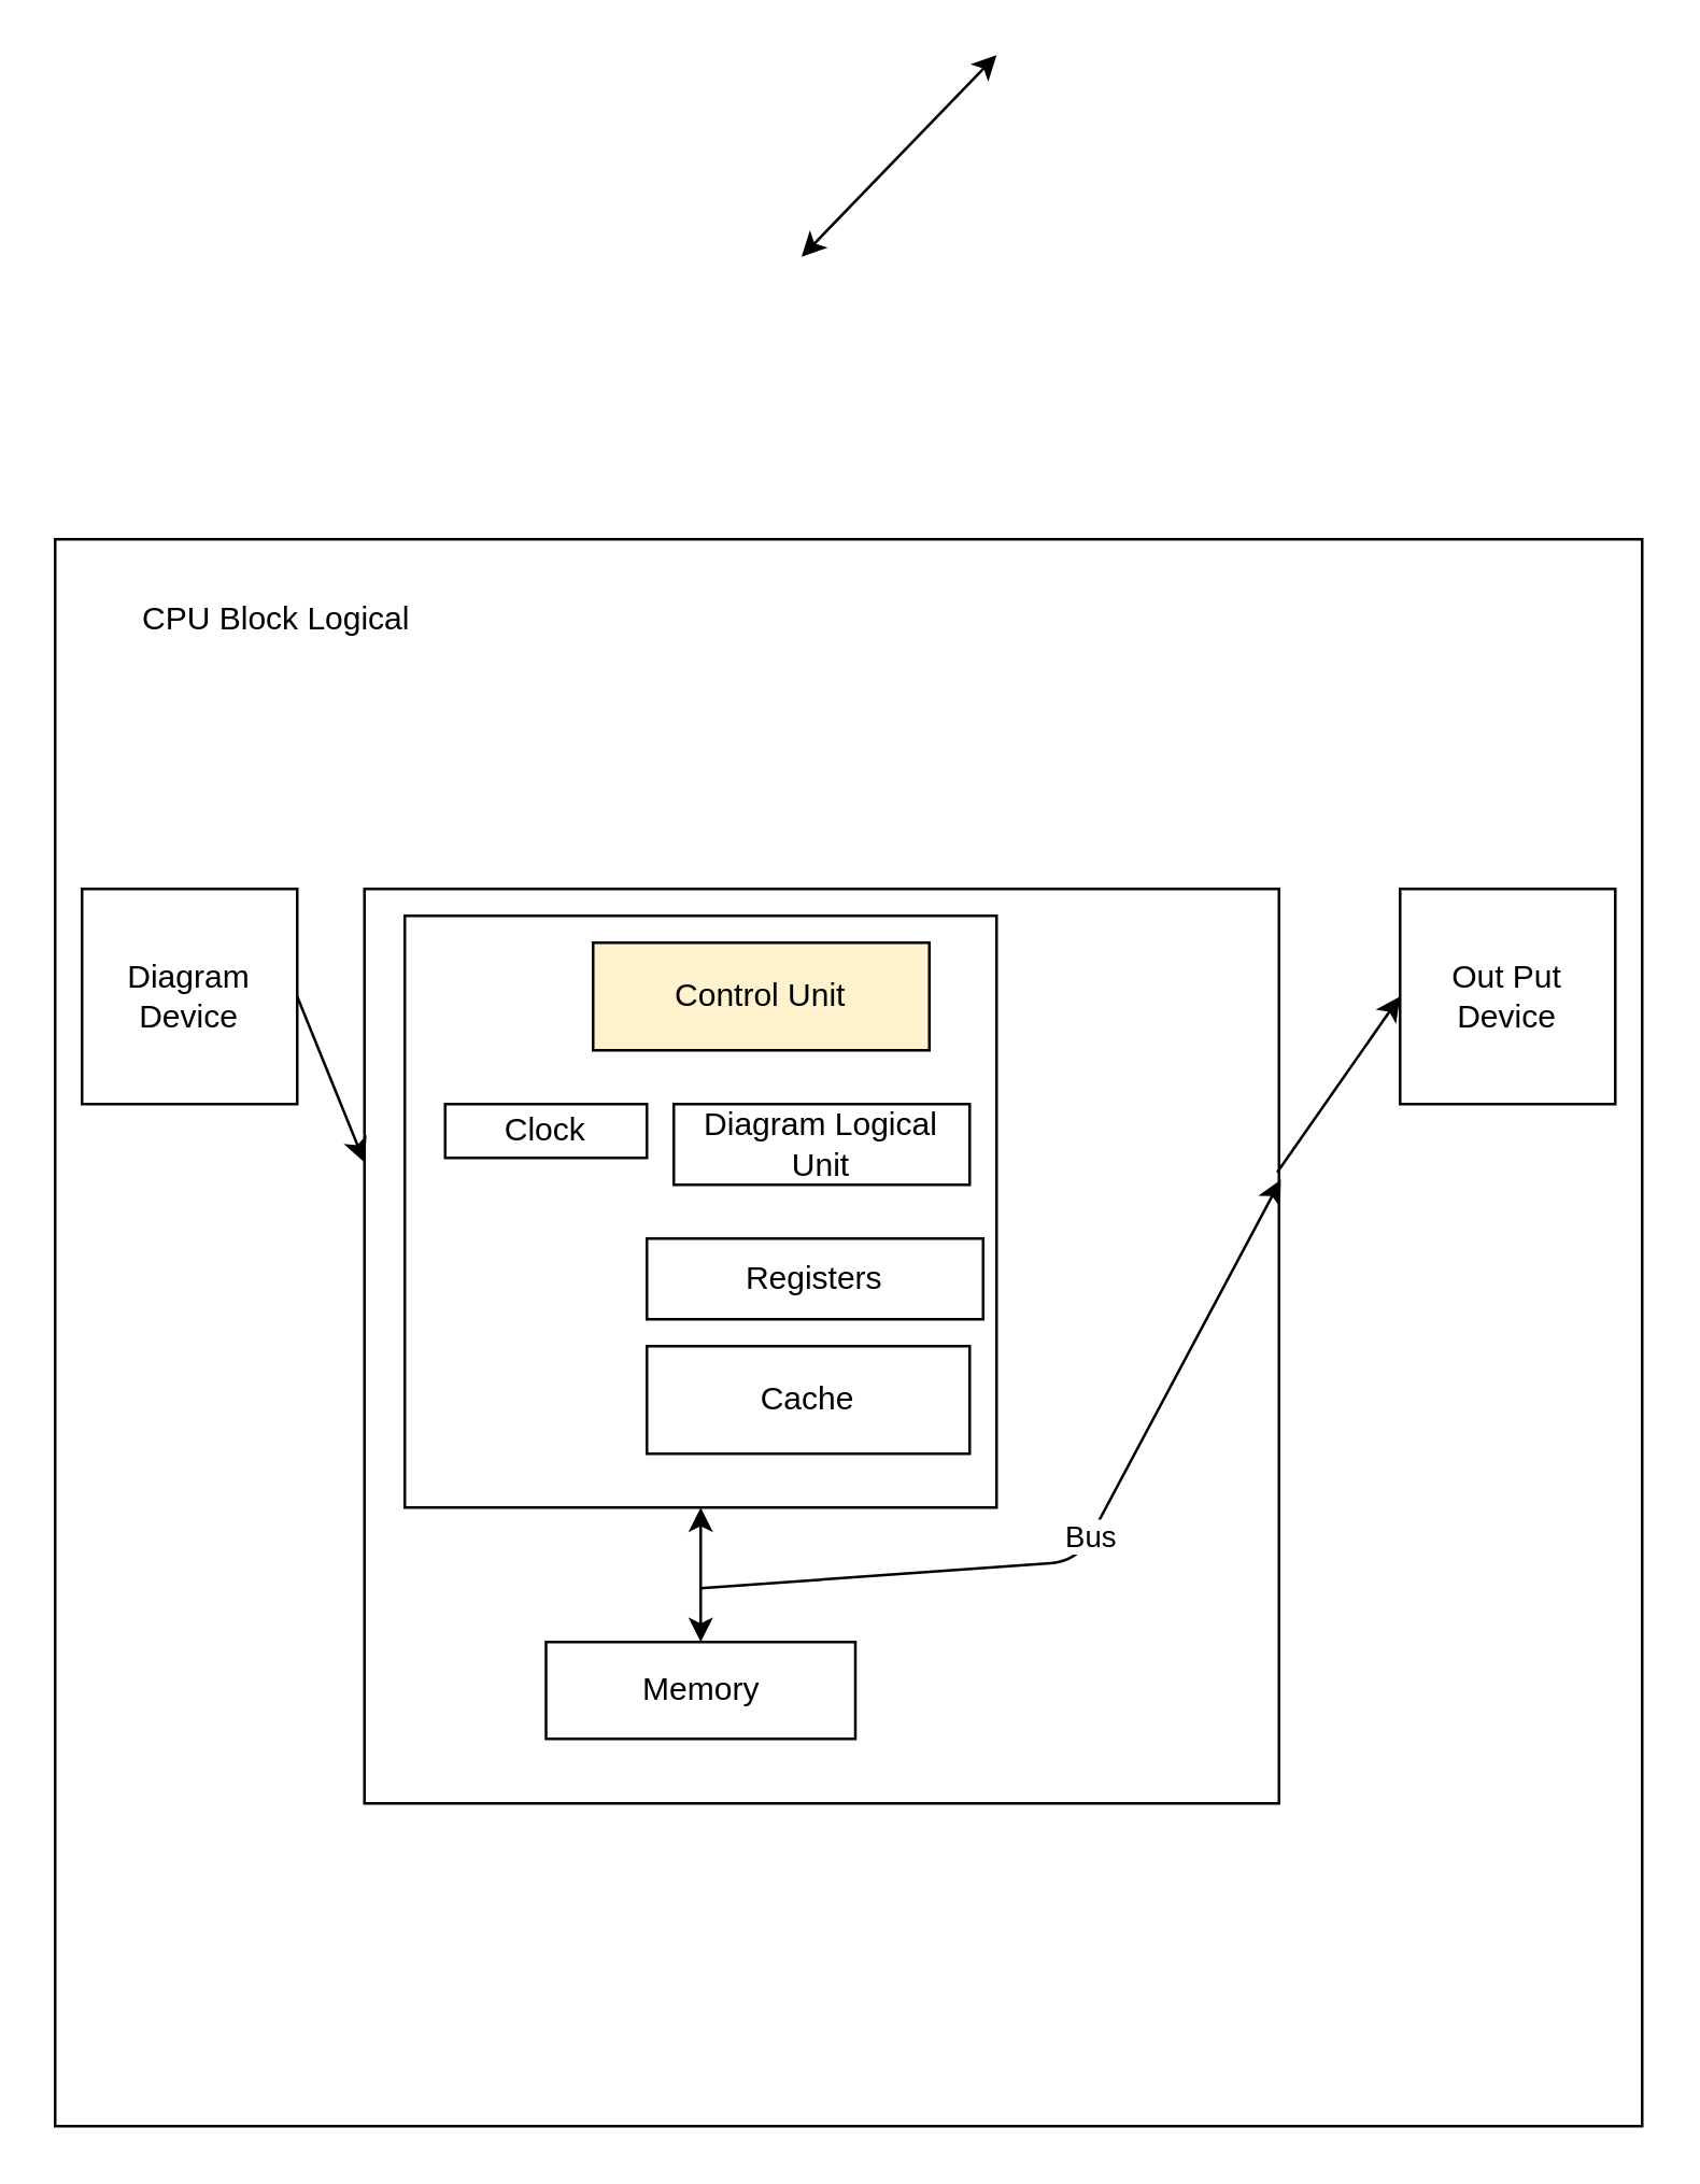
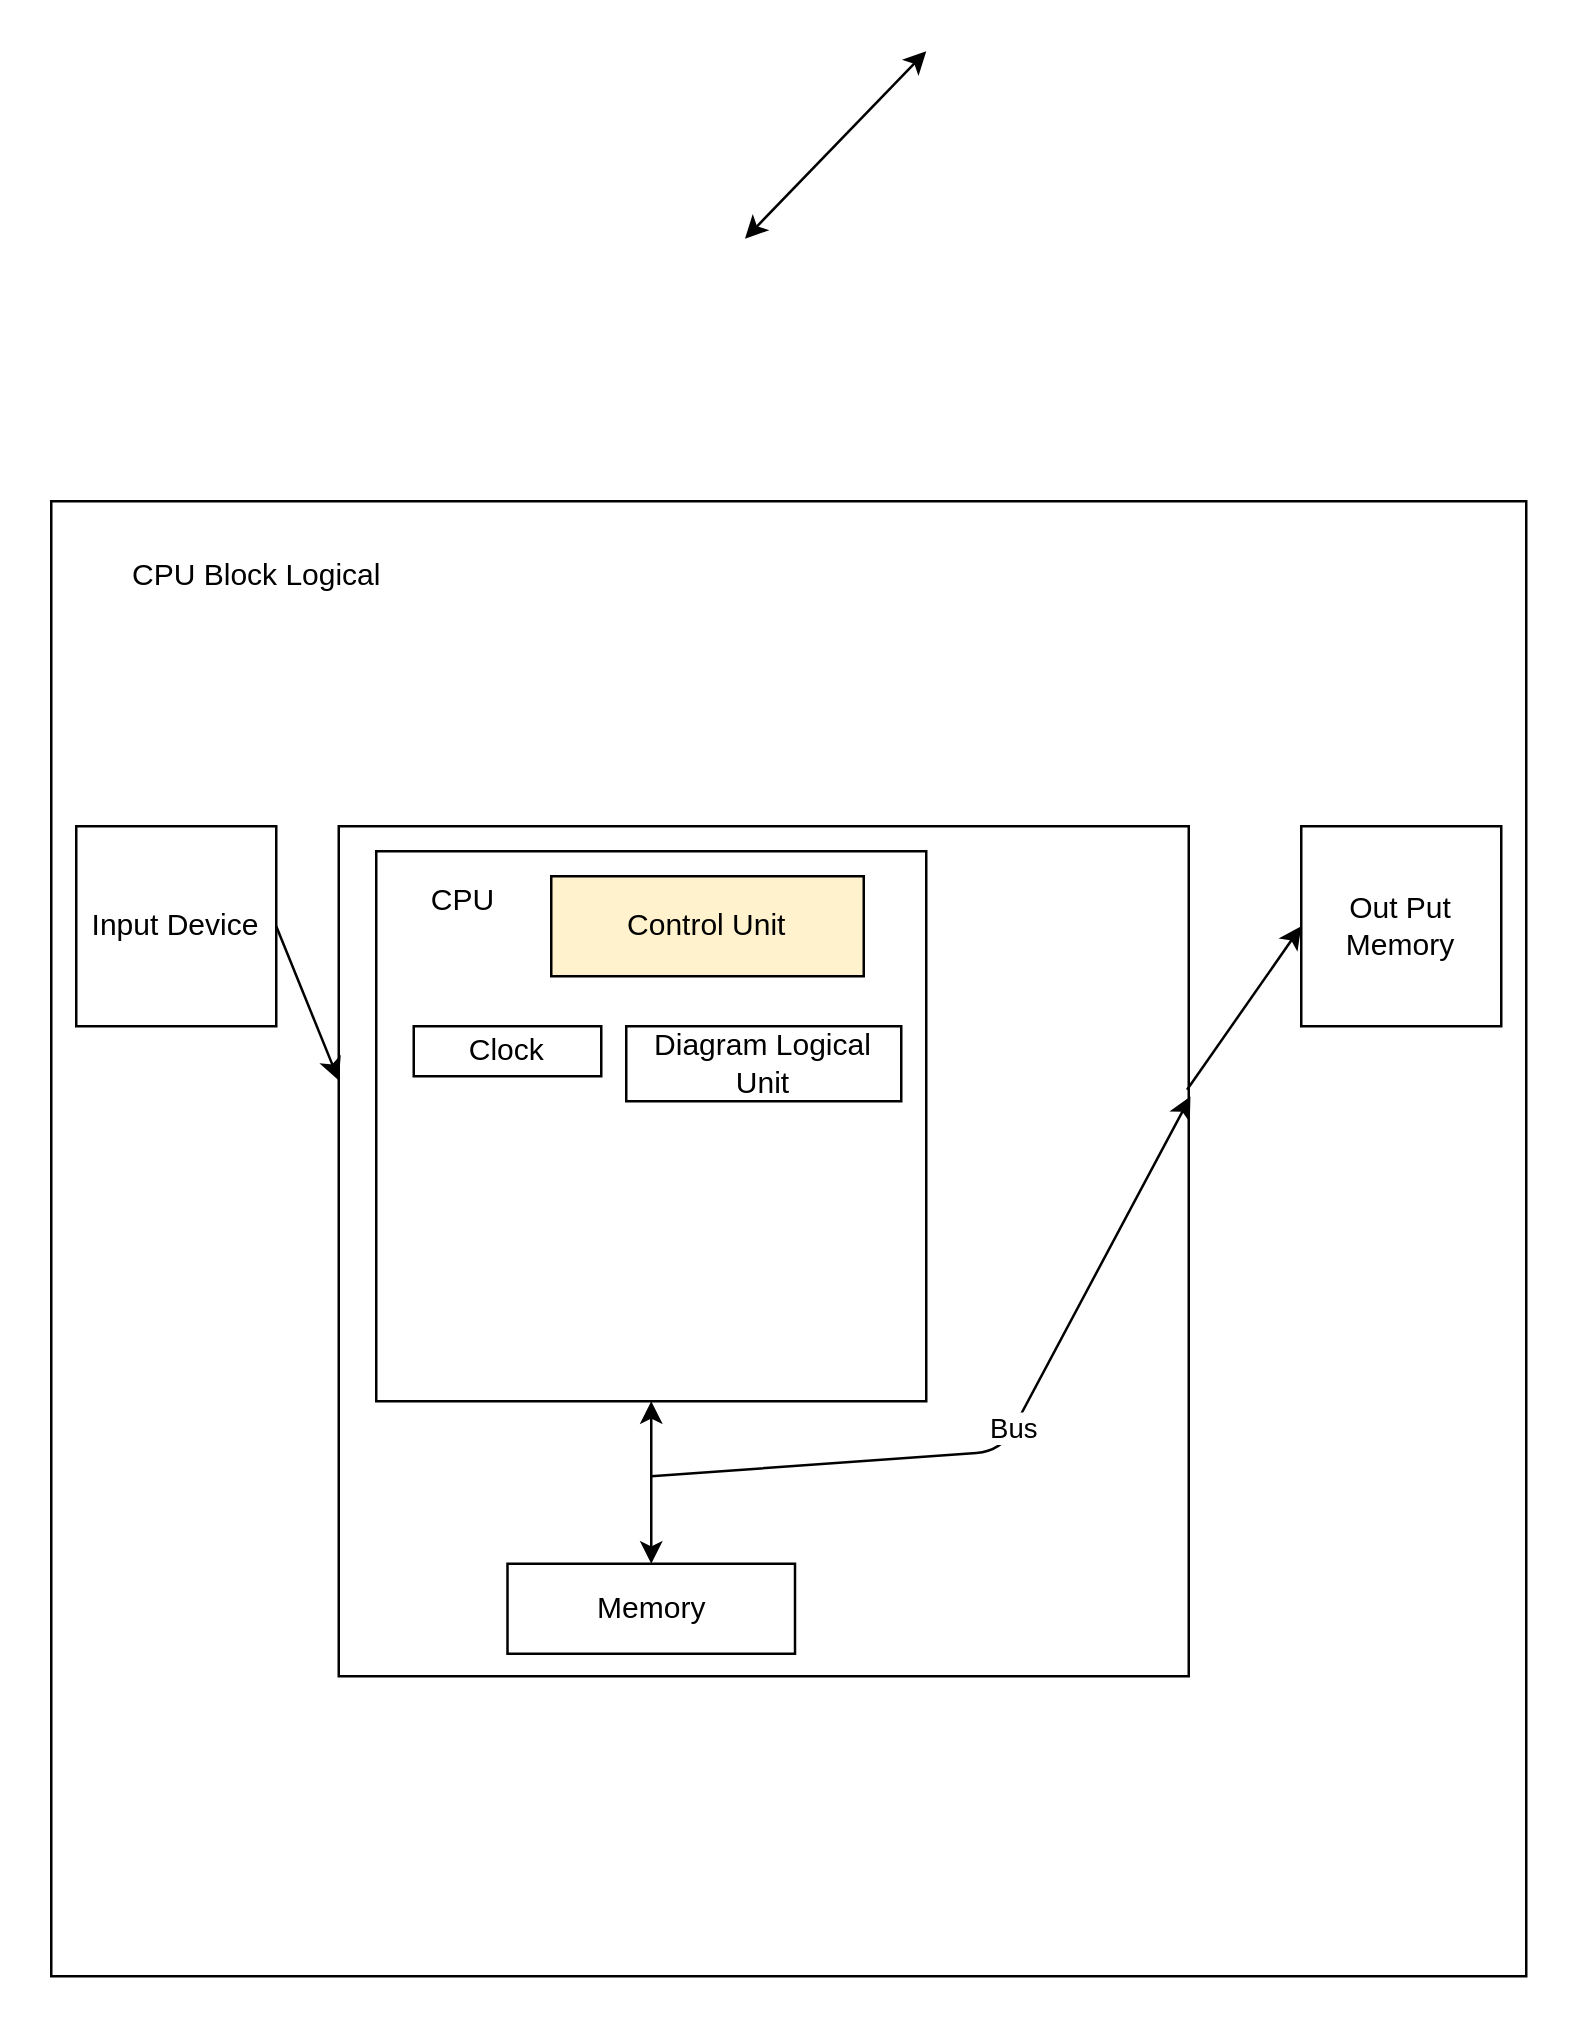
+ <mxCell id="15" value="CPU" style="text;html=1;strokeColor=none;fillColor=none;align=center;verticalAlign=middle;whiteSpace=wrap;rounded=0;" vertex="1" parent="1"><mxGeometry x="165" y="350" width="40" height="20" as="geometry" /></mxCell>
- <mxCell id="4" value="Diagram Device" style="whiteSpace=wrap;html=1;aspect=fixed;" vertex="1" parent="1"><mxGeometry x="30" y="330" width="80" height="80" as="geometry" /></mxCell>
+ <mxCell id="4" value="Input Device" style="whiteSpace=wrap;html=1;aspect=fixed;" vertex="1" parent="1"><mxGeometry x="30" y="330" width="80" height="80" as="geometry" /></mxCell>
- <mxCell id="11" value="Out Put Device" style="whiteSpace=wrap;html=1;aspect=fixed;" vertex="1" parent="1"><mxGeometry x="520" y="330" width="80" height="80" as="geometry" /></mxCell>
+ <mxCell id="11" value="Out Put Memory" style="whiteSpace=wrap;html=1;aspect=fixed;" vertex="1" parent="1"><mxGeometry x="520" y="330" width="80" height="80" as="geometry" /></mxCell>
- <mxCell id="17" value="Registers" style="rounded=0;whiteSpace=wrap;html=1;" vertex="1" parent="1"><mxGeometry x="240" y="460" width="125" height="30" as="geometry" /></mxCell>
- <mxCell id="18" value="Cache" style="rounded=0;whiteSpace=wrap;html=1;" vertex="1" parent="1"><mxGeometry x="240" y="500" width="120" height="40" as="geometry" /></mxCell>
- <mxCell id="8" value="Memory" style="rounded=0;whiteSpace=wrap;html=1;" vertex="1" parent="1"><mxGeometry x="202.5" y="610" width="115" height="36" as="geometry" /></mxCell>
+ <mxCell id="8" value="Memory" style="rounded=0;whiteSpace=wrap;html=1;" vertex="1" parent="1"><mxGeometry x="202.5" y="625" width="115" height="36" as="geometry" /></mxCell>
